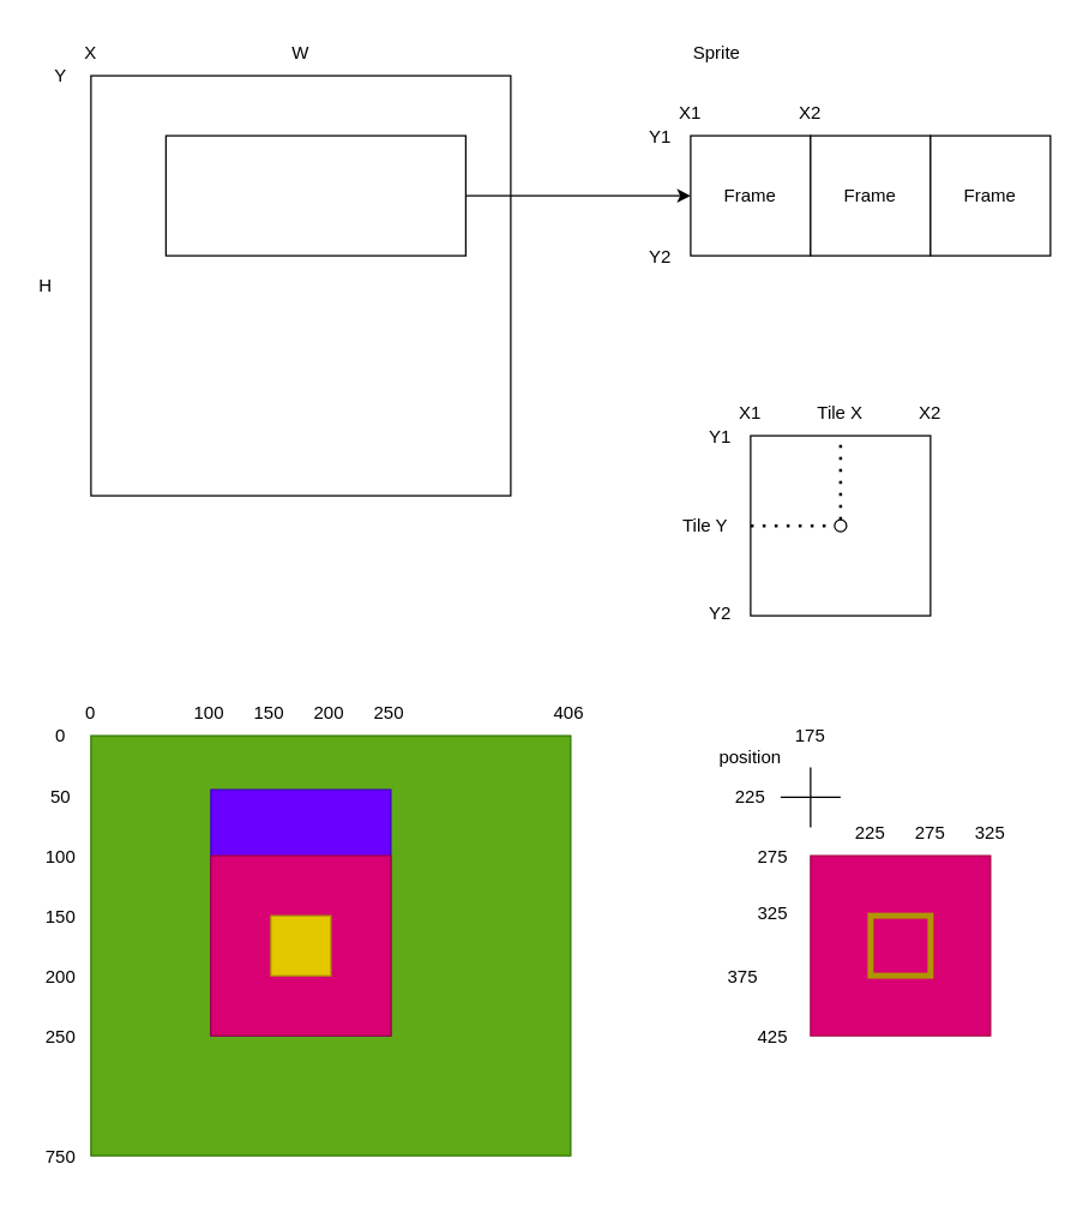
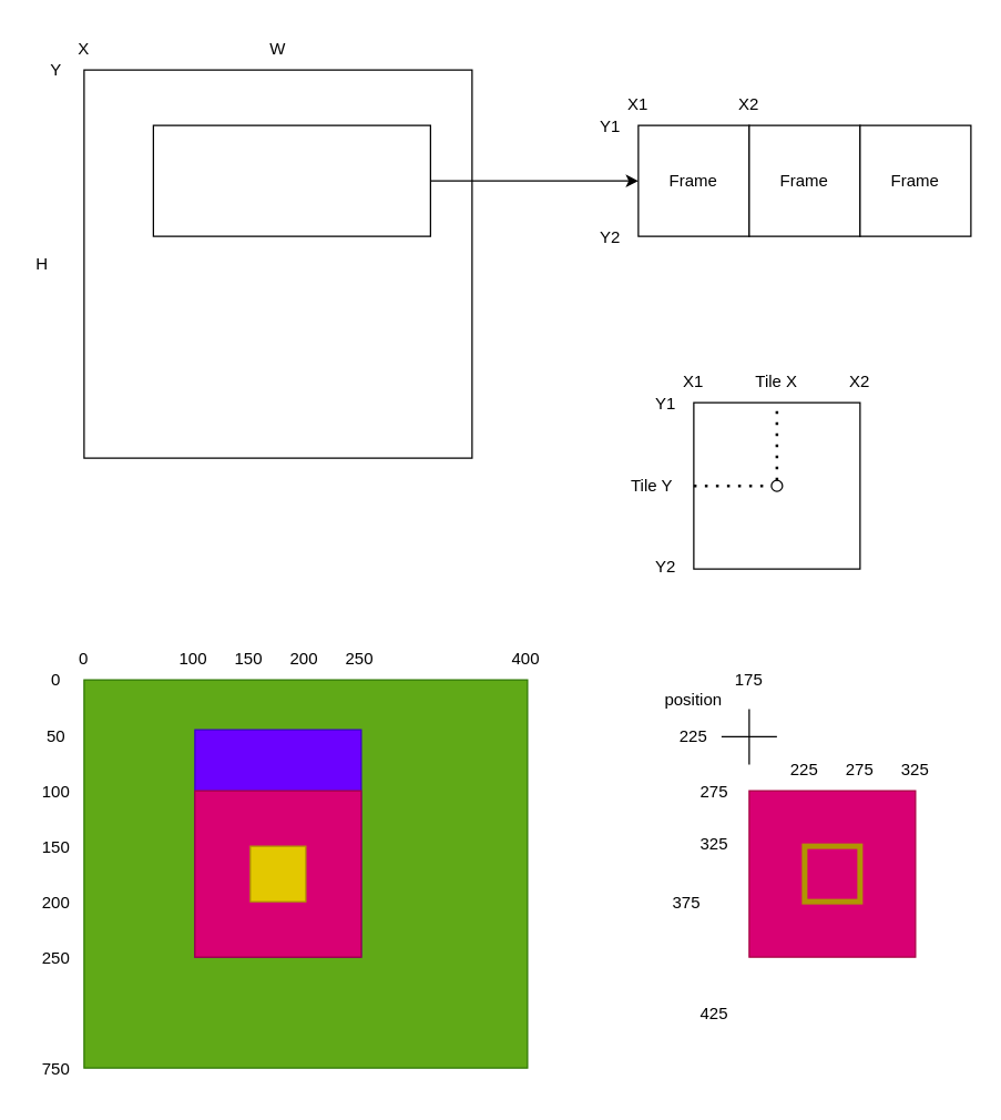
- <mxCell id="10" value="Sprite" style="text;html=1;align=left;verticalAlign=middle;whiteSpace=wrap;rounded=0;" vertex="1" parent="1"><mxGeometry x="460" y="20" width="60" height="30" as="geometry" /></mxCell>
- <mxCell id="33" value="406" style="text;html=1;align=center;verticalAlign=middle;whiteSpace=wrap;rounded=0;" vertex="1" parent="1"><mxGeometry x="364" y="460" width="30" height="30" as="geometry" /></mxCell>
+ <mxCell id="33" value="400" style="text;html=1;align=center;verticalAlign=middle;whiteSpace=wrap;rounded=0;" vertex="1" parent="1"><mxGeometry x="364" y="460" width="30" height="30" as="geometry" /></mxCell>
- <mxCell id="55" value="425" style="text;html=1;align=center;verticalAlign=middle;whiteSpace=wrap;rounded=0;" vertex="1" parent="1"><mxGeometry x="500" y="676" width="30" height="30" as="geometry" /></mxCell>
+ <mxCell id="55" value="425" style="text;html=1;align=center;verticalAlign=middle;whiteSpace=wrap;rounded=0;" vertex="1" parent="1"><mxGeometry x="500" y="716" width="30" height="30" as="geometry" /></mxCell>
